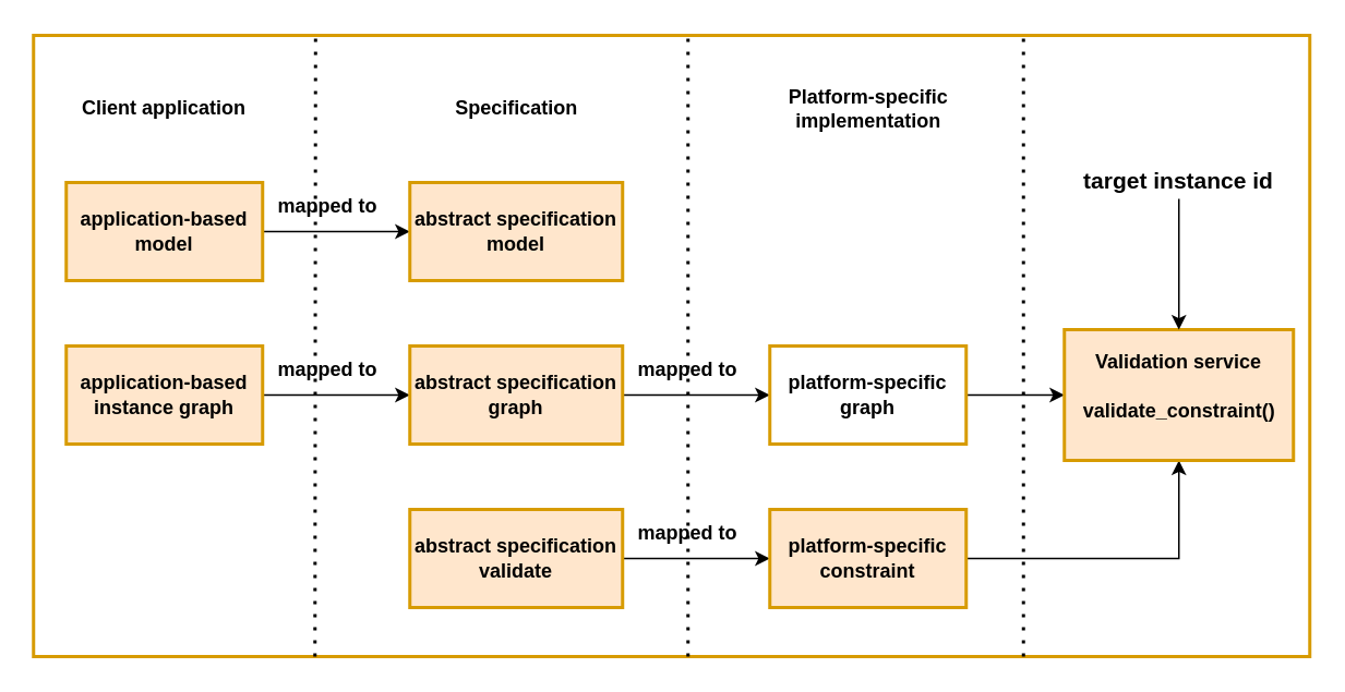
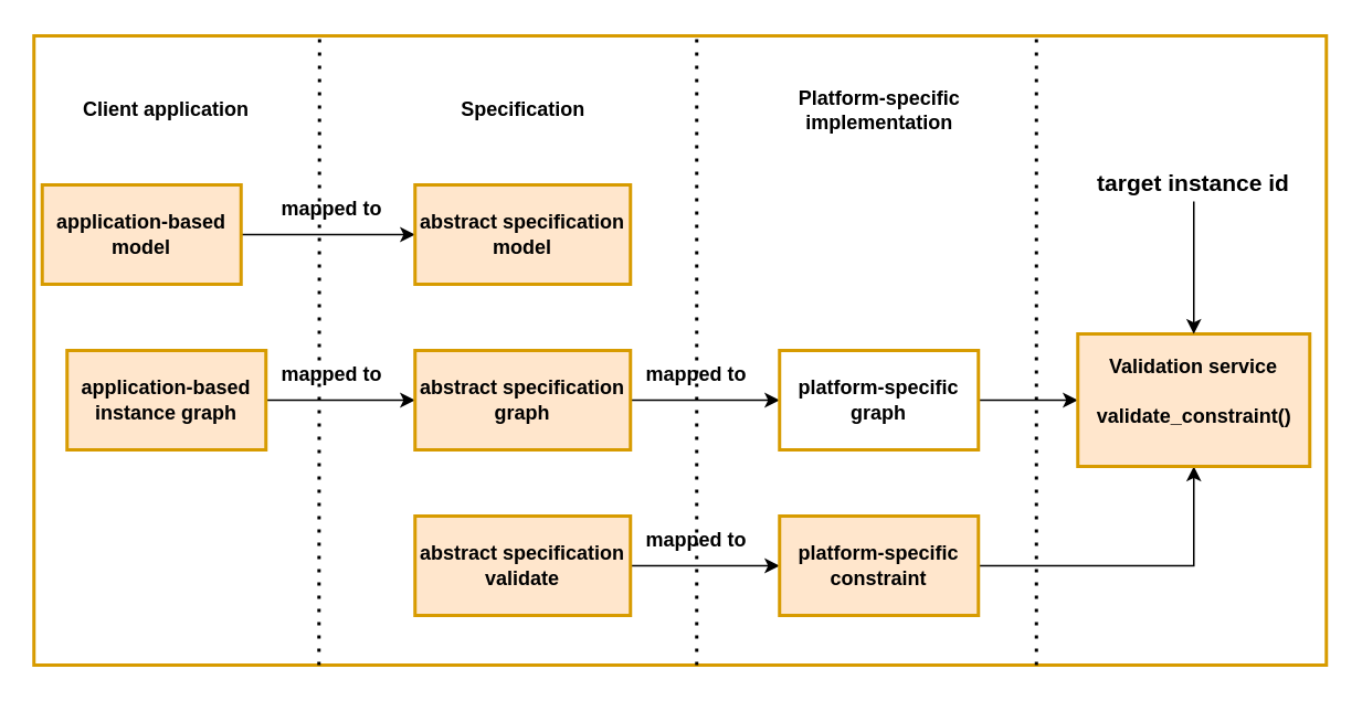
- <mxCell id="4" value="&lt;b&gt;application-based model&lt;/b&gt;" style="rounded=0;whiteSpace=wrap;html=1;fillColor=#ffe6cc;strokeColor=#d79b00;strokeWidth=2;" vertex="1" parent="1"><mxGeometry x="40" y="111" width="120" height="60" as="geometry" /></mxCell>
+ <mxCell id="4" value="&lt;b&gt;application-based model&lt;/b&gt;" style="rounded=0;whiteSpace=wrap;html=1;fillColor=#ffe6cc;strokeColor=#d79b00;strokeWidth=2;" vertex="1" parent="1"><mxGeometry x="25" y="111" width="120" height="60" as="geometry" /></mxCell>
